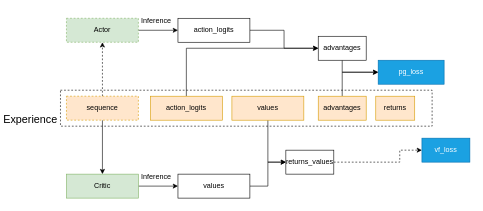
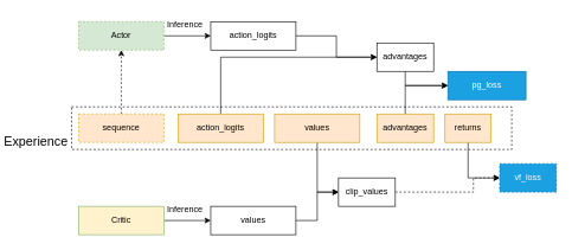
+ <mxCell id="12" style="edgeStyle=orthogonalEdgeStyle;rounded=0;orthogonalLoop=1;jettySize=auto;html=1;exitX=0.5;exitY=1;exitDx=0;exitDy=0;entryX=0;entryY=0.5;entryDx=0;entryDy=0;" edge="1" parent="1" source="13" target="28"><mxGeometry relative="1" as="geometry" /></mxCell>
- <mxCell id="4" style="edgeStyle=orthogonalEdgeStyle;rounded=0;orthogonalLoop=1;jettySize=auto;html=1;exitX=0.5;exitY=1;exitDx=0;exitDy=0;" edge="1" parent="1" source="5" target="23"><mxGeometry relative="1" as="geometry" /></mxCell>
- <mxCell id="28" value="vf_loss" style="rounded=0;whiteSpace=wrap;html=1;fillColor=#1ba1e2;fontColor=#ffffff;strokeColor=#006EAF;" vertex="1" parent="1"><mxGeometry x="703" y="230" width="80" height="40" as="geometry" /></mxCell>
+ <mxCell id="28" value="vf_loss" style="rounded=0;whiteSpace=wrap;html=1;fillColor=#1ba1e2;fontColor=#ffffff;strokeColor=#006EAF;dashed=1;" vertex="1" parent="1"><mxGeometry x="703" y="230" width="80" height="40" as="geometry" /></mxCell>
- <mxCell id="27" value="returns_values" style="rounded=0;whiteSpace=wrap;html=1;" vertex="1" parent="1"><mxGeometry x="476" y="250" width="80" height="40" as="geometry" /></mxCell>
+ <mxCell id="27" value="clip_values" style="rounded=0;whiteSpace=wrap;html=1;" vertex="1" parent="1"><mxGeometry x="476" y="250" width="80" height="40" as="geometry" /></mxCell>
- <mxCell id="23" value="Critic" style="rounded=0;whiteSpace=wrap;html=1;fillColor=#d5e8d4;strokeColor=#82b366;" vertex="1" parent="1"><mxGeometry x="110" y="290" width="120" height="40" as="geometry" /></mxCell>
+ <mxCell id="23" value="Critic" style="rounded=0;whiteSpace=wrap;html=1;fillColor=#fff2cc;strokeColor=#82b366;" vertex="1" parent="1"><mxGeometry x="110" y="290" width="120" height="40" as="geometry" /></mxCell>
